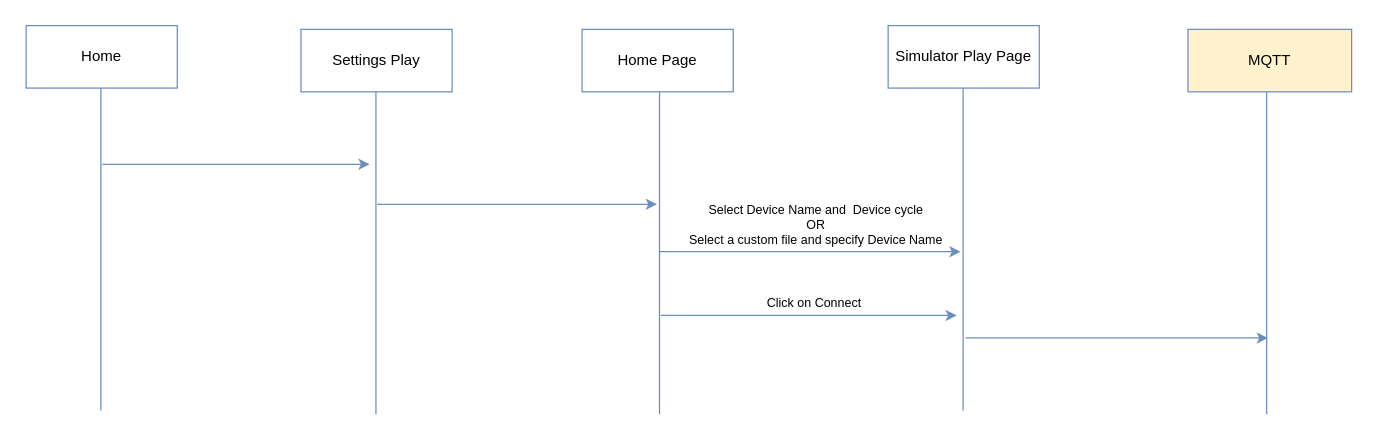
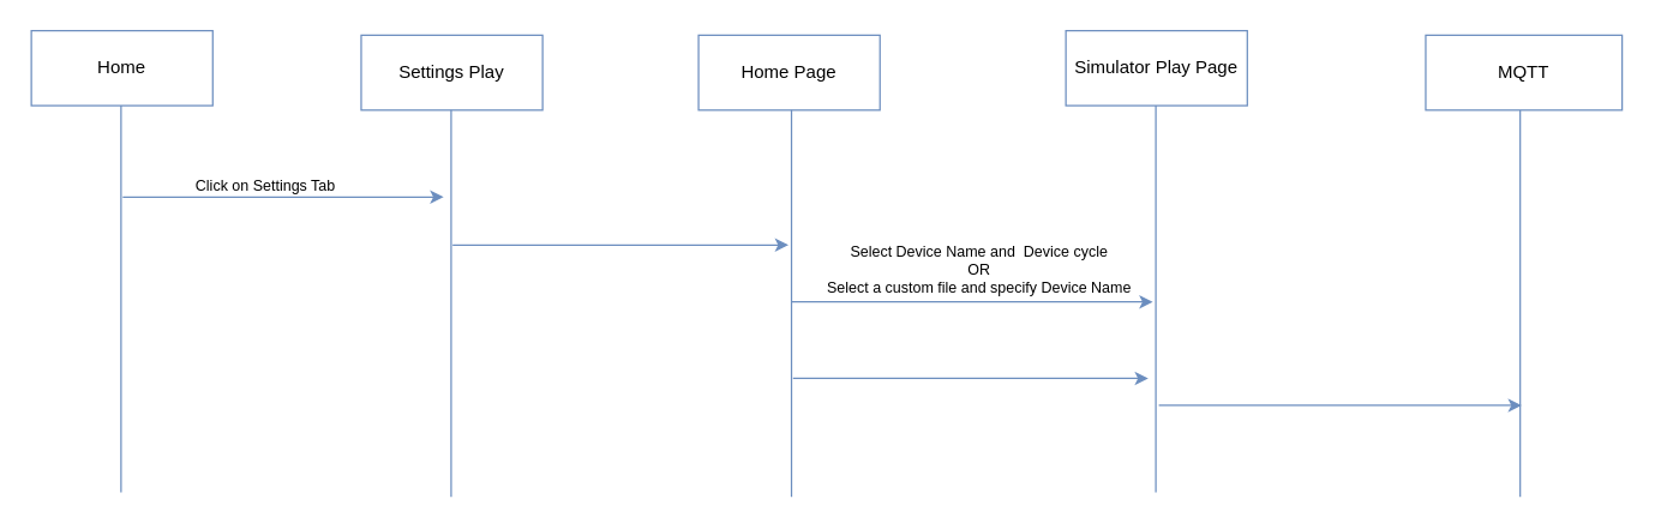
- <mxCell id="14" value="MQTT" style="rounded=0;whiteSpace=wrap;html=1;strokeColor=#6C8EBF;fillColor=#fff2cc;" vertex="1" parent="1"><mxGeometry x="950" y="23" width="131" height="50" as="geometry" /></mxCell>
+ <mxCell id="14" value="MQTT" style="rounded=0;whiteSpace=wrap;html=1;strokeColor=#6C8EBF;" vertex="1" parent="1"><mxGeometry x="950" y="23" width="131" height="50" as="geometry" /></mxCell>
+ <mxCell id="16" value="Click on Settings Tab" style="text;html=1;align=center;verticalAlign=middle;resizable=0;points=[];autosize=1;fontSize=10;" vertex="1" parent="1"><mxGeometry x="124" y="115" width="103" height="16" as="geometry" /></mxCell>
- <mxCell id="19" value="Click on Connect&amp;nbsp;" style="text;html=1;strokeColor=none;fillColor=none;align=center;verticalAlign=middle;whiteSpace=wrap;rounded=0;fontSize=10;" vertex="1" parent="1"><mxGeometry x="600" y="232" width="104.5" height="20" as="geometry" /></mxCell>
